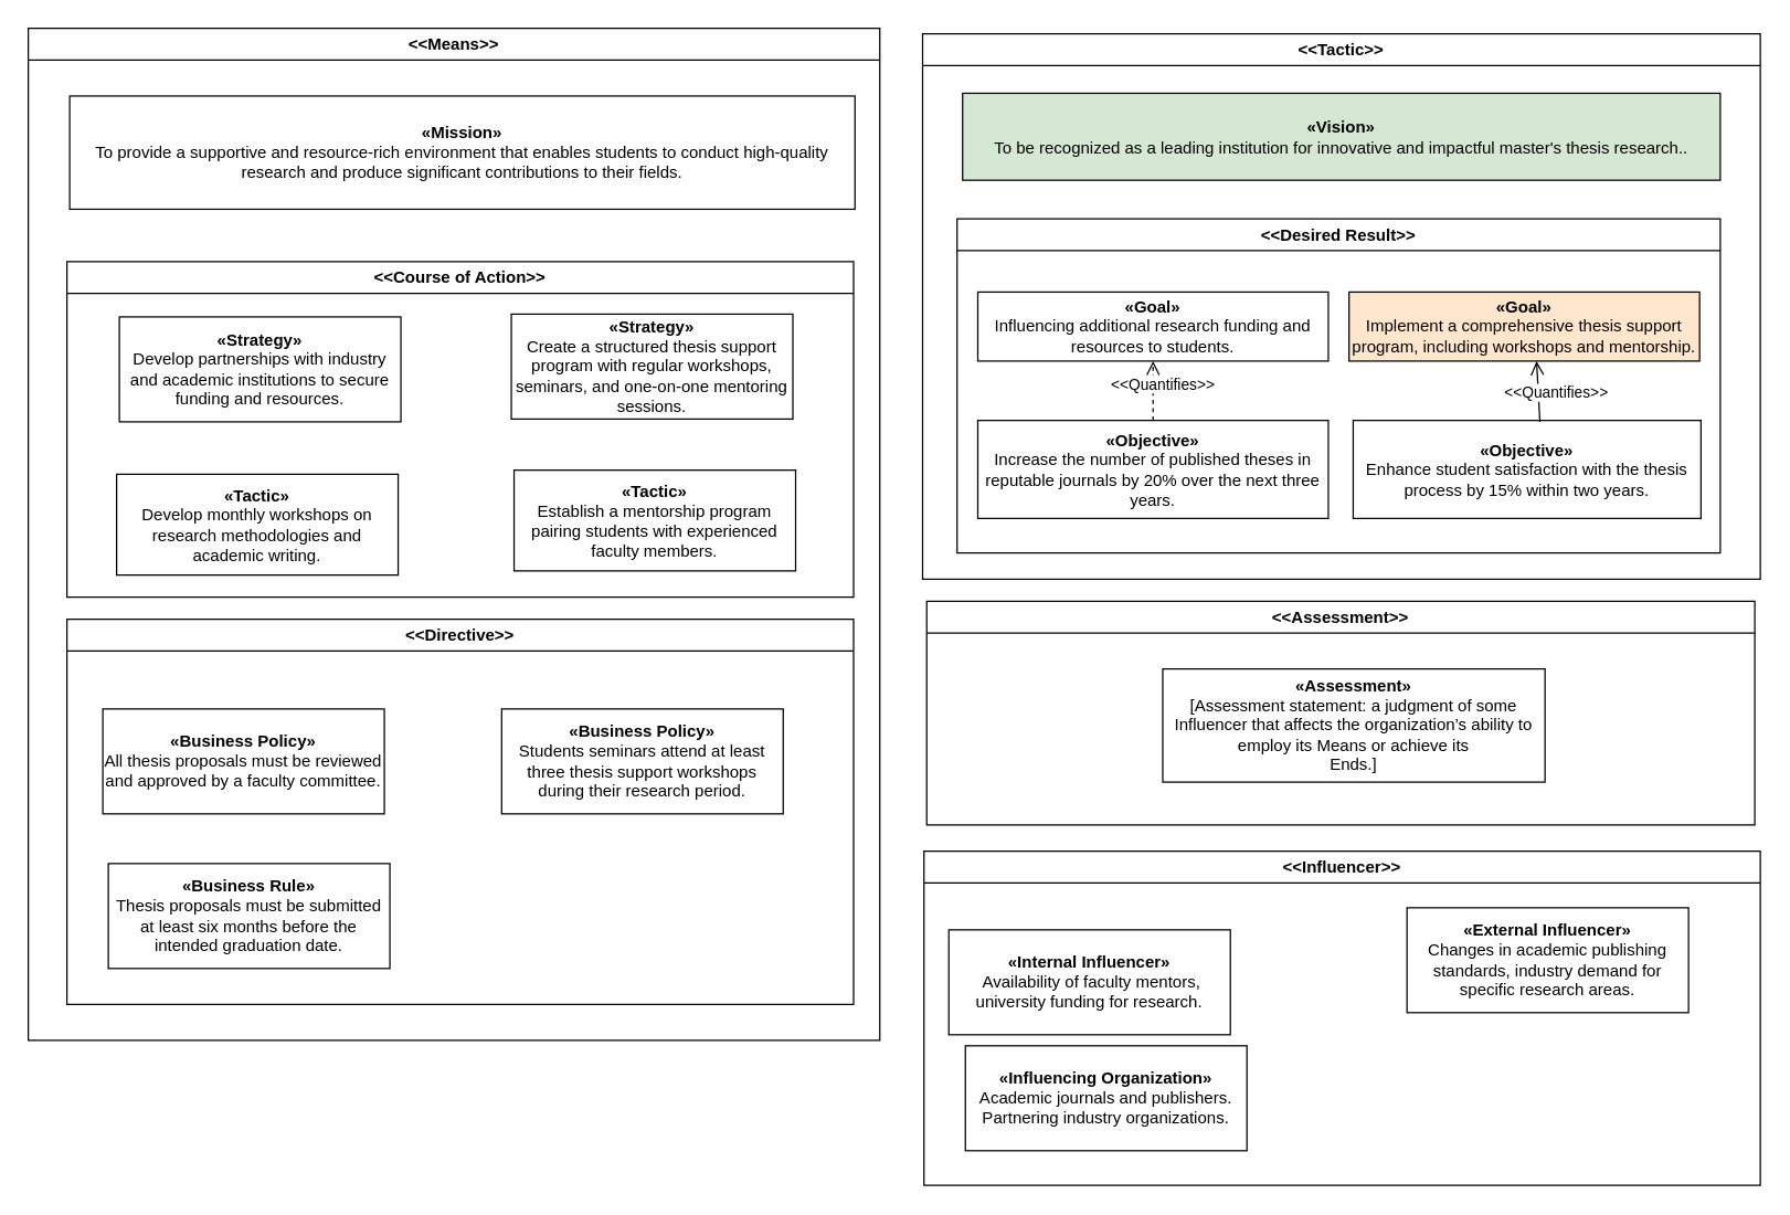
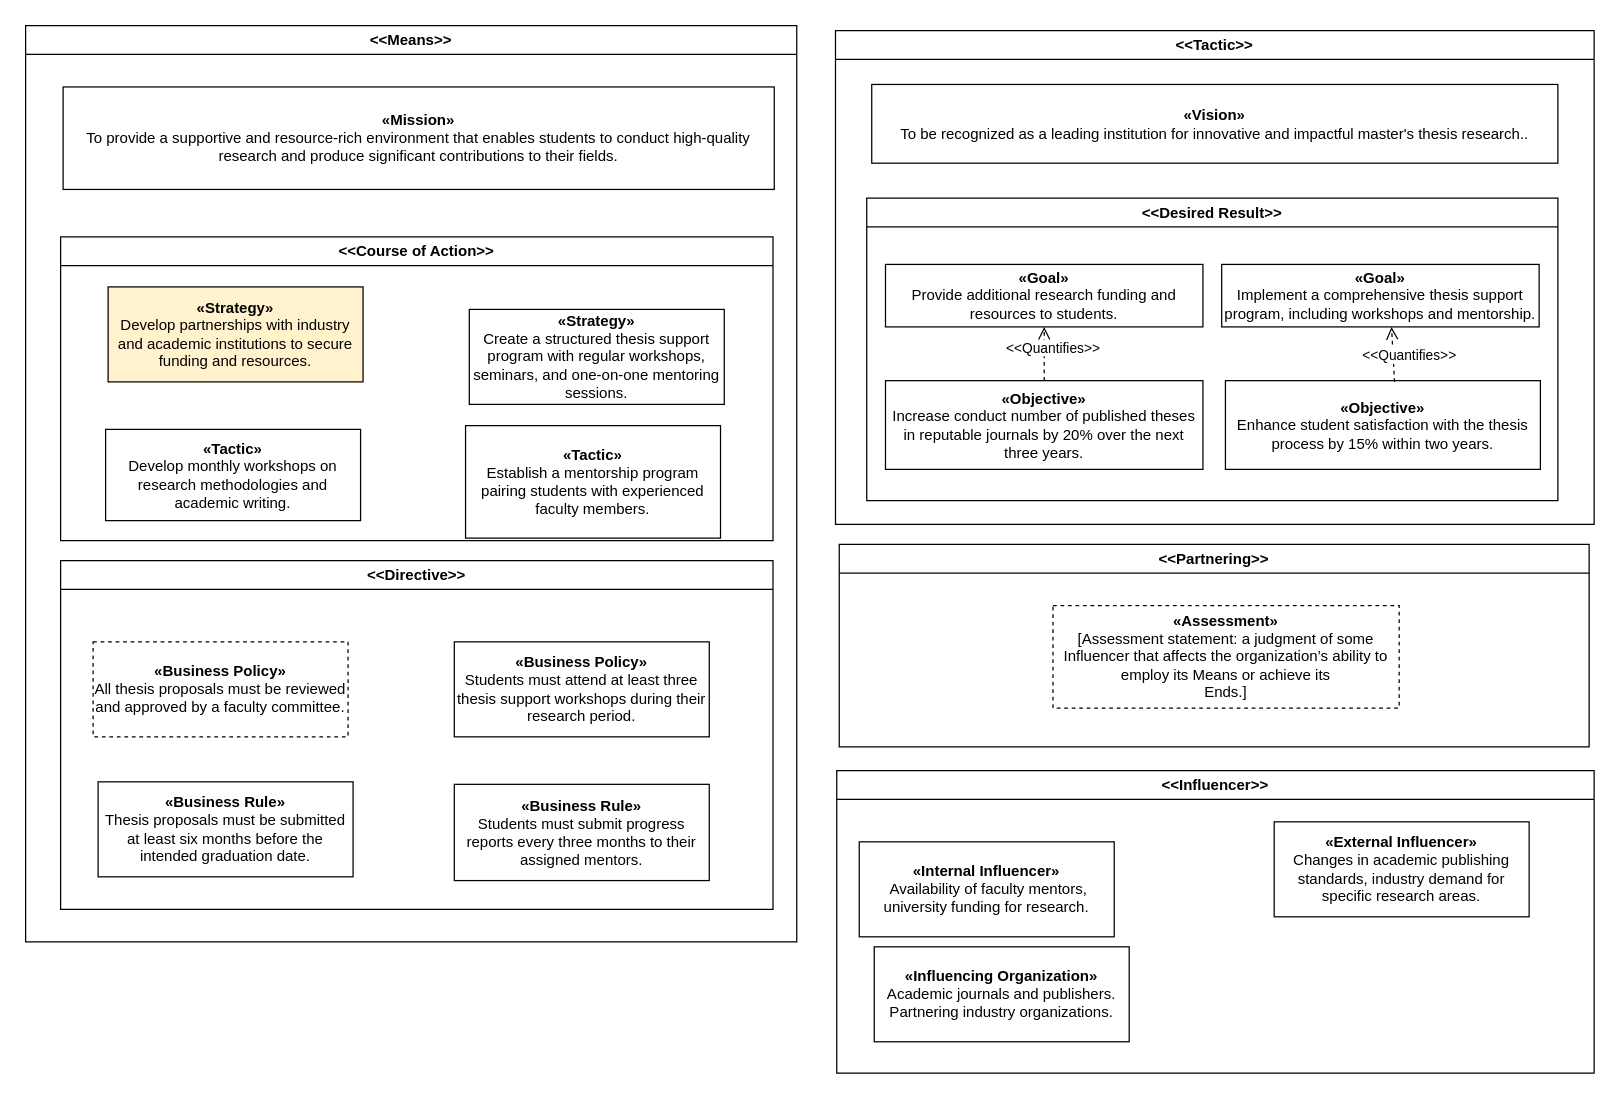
- <mxCell id="3" value="&lt;b&gt;«Vision»&lt;/b&gt;&lt;br&gt;To be recognized as a leading institution for innovative and impactful master's thesis research.." style="html=1;whiteSpace=wrap;fillColor=#d5e8d4;" parent="2" vertex="1"><mxGeometry x="29" y="43" width="549" height="63" as="geometry" /></mxCell>
+ <mxCell id="3" value="&lt;b&gt;«Vision»&lt;/b&gt;&lt;br&gt;To be recognized as a leading institution for innovative and impactful master's thesis research.." style="html=1;whiteSpace=wrap;" parent="2" vertex="1"><mxGeometry x="29" y="43" width="549" height="63" as="geometry" /></mxCell>
- <mxCell id="5" value="&lt;b&gt;«Goal»&lt;/b&gt;&lt;br&gt;Influencing additional research funding and resources to students." style="html=1;whiteSpace=wrap;" parent="4" vertex="1"><mxGeometry x="15" y="53" width="254" height="50" as="geometry" /></mxCell>
+ <mxCell id="5" value="&lt;b&gt;«Goal»&lt;/b&gt;&lt;br&gt;Provide additional research funding and resources to students." style="html=1;whiteSpace=wrap;" parent="4" vertex="1"><mxGeometry x="15" y="53" width="254" height="50" as="geometry" /></mxCell>
- <mxCell id="6" value="&lt;b&gt;«Goal»&lt;/b&gt;&lt;br&gt;Implement a comprehensive thesis support program, including workshops and mentorship." style="html=1;whiteSpace=wrap;fillColor=#ffe6cc;" parent="4" vertex="1"><mxGeometry x="284" y="53" width="254" height="50" as="geometry" /></mxCell>
+ <mxCell id="6" value="&lt;b&gt;«Goal»&lt;/b&gt;&lt;br&gt;Implement a comprehensive thesis support program, including workshops and mentorship." style="html=1;whiteSpace=wrap;" parent="4" vertex="1"><mxGeometry x="284" y="53" width="254" height="50" as="geometry" /></mxCell>
- <mxCell id="14" value="&lt;b&gt;«Strategy»&lt;/b&gt;&lt;br&gt;Create a structured thesis support program with regular workshops, seminars, and one-on-one mentoring sessions." style="html=1;whiteSpace=wrap;" parent="12" vertex="1"><mxGeometry x="322" y="38" width="204" height="76" as="geometry" /></mxCell>
+ <mxCell id="14" value="&lt;b&gt;«Strategy»&lt;/b&gt;&lt;br&gt;Create a structured thesis support program with regular workshops, seminars, and one-on-one mentoring sessions." style="html=1;whiteSpace=wrap;" parent="12" vertex="1"><mxGeometry x="327" y="58" width="204" height="76" as="geometry" /></mxCell>
- <mxCell id="13" value="&lt;b&gt;«Strategy»&lt;/b&gt;&lt;br&gt;Develop partnerships with industry and academic institutions to secure funding and resources." style="html=1;whiteSpace=wrap;" parent="12" vertex="1"><mxGeometry x="38" y="40" width="204" height="76" as="geometry" /></mxCell>
+ <mxCell id="13" value="&lt;b&gt;«Strategy»&lt;/b&gt;&lt;br&gt;Develop partnerships with industry and academic institutions to secure funding and resources." style="html=1;whiteSpace=wrap;fillColor=#fff2cc;" parent="12" vertex="1"><mxGeometry x="38" y="40" width="204" height="76" as="geometry" /></mxCell>
- <mxCell id="10" value="&amp;lt;&amp;lt;Quantifies&amp;gt;&amp;gt;" style="html=1;verticalAlign=bottom;endArrow=open;dashed=0;endSize=8;curved=0;rounded=0;sourcePerimeterSpacing=8;targetPerimeterSpacing=8;entryX=0.535;entryY=1.001;entryDx=0;entryDy=0;exitX=0.537;exitY=0.015;exitDx=0;exitDy=0;entryPerimeter=0;exitPerimeter=0;" parent="4" source="8" target="6" edge="1"><mxGeometry x="-0.483" y="-12" relative="1" as="geometry"><mxPoint x="412.5" y="142.5" as="sourcePoint" /><mxPoint x="412.5" y="99.5" as="targetPoint" /><mxPoint as="offset" /></mxGeometry></mxCell>
+ <mxCell id="10" value="&amp;lt;&amp;lt;Quantifies&amp;gt;&amp;gt;" style="html=1;verticalAlign=bottom;endArrow=open;dashed=1;endSize=8;curved=0;rounded=0;sourcePerimeterSpacing=8;targetPerimeterSpacing=8;entryX=0.535;entryY=1.001;entryDx=0;entryDy=0;exitX=0.537;exitY=0.015;exitDx=0;exitDy=0;entryPerimeter=0;exitPerimeter=0;" parent="4" source="8" target="6" edge="1"><mxGeometry x="-0.483" y="-12" relative="1" as="geometry"><mxPoint x="412.5" y="142.5" as="sourcePoint" /><mxPoint x="412.5" y="99.5" as="targetPoint" /><mxPoint as="offset" /></mxGeometry></mxCell>
- <mxCell id="7" value="&lt;b&gt;«Objective»&lt;/b&gt;&lt;br&gt;Increase the number of published theses in reputable journals by 20% over the next three years." style="html=1;whiteSpace=wrap;" parent="4" vertex="1"><mxGeometry x="15" y="146" width="254" height="71" as="geometry" /></mxCell>
+ <mxCell id="7" value="&lt;b&gt;«Objective»&lt;/b&gt;&lt;br&gt;Increase conduct number of published theses in reputable journals by 20% over the next three years." style="html=1;whiteSpace=wrap;" parent="4" vertex="1"><mxGeometry x="15" y="146" width="254" height="71" as="geometry" /></mxCell>
- <mxCell id="16" value="&lt;b&gt;«Tactic»&lt;/b&gt;&lt;br&gt;Establish a mentorship program pairing students with experienced faculty members." style="html=1;whiteSpace=wrap;" parent="12" vertex="1"><mxGeometry x="324.0" y="151" width="204" height="73" as="geometry" /></mxCell>
+ <mxCell id="16" value="&lt;b&gt;«Tactic»&lt;/b&gt;&lt;br&gt;Establish a mentorship program pairing students with experienced faculty members." style="html=1;whiteSpace=wrap;" parent="12" vertex="1"><mxGeometry x="324.0" y="151" width="204" height="90" as="geometry" /></mxCell>
- <mxCell id="27" value="&amp;lt;&amp;lt;Assessment&amp;gt;&amp;gt;" style="swimlane;whiteSpace=wrap;html=1;" vertex="1" parent="1"><mxGeometry x="671" y="435" width="600" height="162" as="geometry"><mxRectangle x="593" y="329" width="126" height="26" as="alternateBounds" /></mxGeometry></mxCell>
+ <mxCell id="27" value="&amp;lt;&amp;lt;Partnering&amp;gt;&amp;gt;" style="swimlane;whiteSpace=wrap;html=1;" vertex="1" parent="1"><mxGeometry x="671" y="435" width="600" height="162" as="geometry"><mxRectangle x="593" y="329" width="126" height="26" as="alternateBounds" /></mxGeometry></mxCell>
- <mxCell id="28" value="&lt;b&gt;«Assessment»&lt;/b&gt;&lt;br&gt;[Assessment statement:&amp;nbsp;a judgment of some Influencer that affects the organization’s ability to employ its Means or achieve its&lt;br&gt;&lt;span style=&quot;background-color: initial;&quot;&gt;Ends.&lt;/span&gt;]" style="html=1;whiteSpace=wrap;" vertex="1" parent="27"><mxGeometry x="171" y="49" width="277" height="82" as="geometry" /></mxCell>
+ <mxCell id="28" value="&lt;b&gt;«Assessment»&lt;/b&gt;&lt;br&gt;[Assessment statement:&amp;nbsp;a judgment of some Influencer that affects the organization’s ability to employ its Means or achieve its&lt;br&gt;&lt;span style=&quot;background-color: initial;&quot;&gt;Ends.&lt;/span&gt;]" style="html=1;whiteSpace=wrap;dashed=1;" vertex="1" parent="27"><mxGeometry x="171" y="49" width="277" height="82" as="geometry" /></mxCell>
- <mxCell id="19" value="&lt;b&gt;«Business Policy»&lt;/b&gt;&lt;br&gt;All thesis proposals must be reviewed and approved by a faculty committee." style="html=1;whiteSpace=wrap;" parent="18" vertex="1"><mxGeometry x="26" y="65" width="204" height="76" as="geometry" /></mxCell>
+ <mxCell id="19" value="&lt;b&gt;«Business Policy»&lt;/b&gt;&lt;br&gt;All thesis proposals must be reviewed and approved by a faculty committee." style="html=1;whiteSpace=wrap;dashed=1;" parent="18" vertex="1"><mxGeometry x="26" y="65" width="204" height="76" as="geometry" /></mxCell>
- <mxCell id="20" value="&lt;b&gt;«Business Policy»&lt;/b&gt;&lt;br&gt;Students seminars attend at least three thesis support workshops during their research period." style="html=1;whiteSpace=wrap;" parent="18" vertex="1"><mxGeometry x="315" y="65" width="204" height="76" as="geometry" /></mxCell>
+ <mxCell id="20" value="&lt;b&gt;«Business Policy»&lt;/b&gt;&lt;br&gt;Students must attend at least three thesis support workshops during their research period." style="html=1;whiteSpace=wrap;" parent="18" vertex="1"><mxGeometry x="315" y="65" width="204" height="76" as="geometry" /></mxCell>
+ <mxCell id="22" value="&lt;b&gt;«Business Rule»&lt;/b&gt;&lt;br&gt;Students must submit progress reports every three months to their assigned mentors." style="html=1;whiteSpace=wrap;" parent="18" vertex="1"><mxGeometry x="315" y="179" width="204" height="77" as="geometry" /></mxCell>
